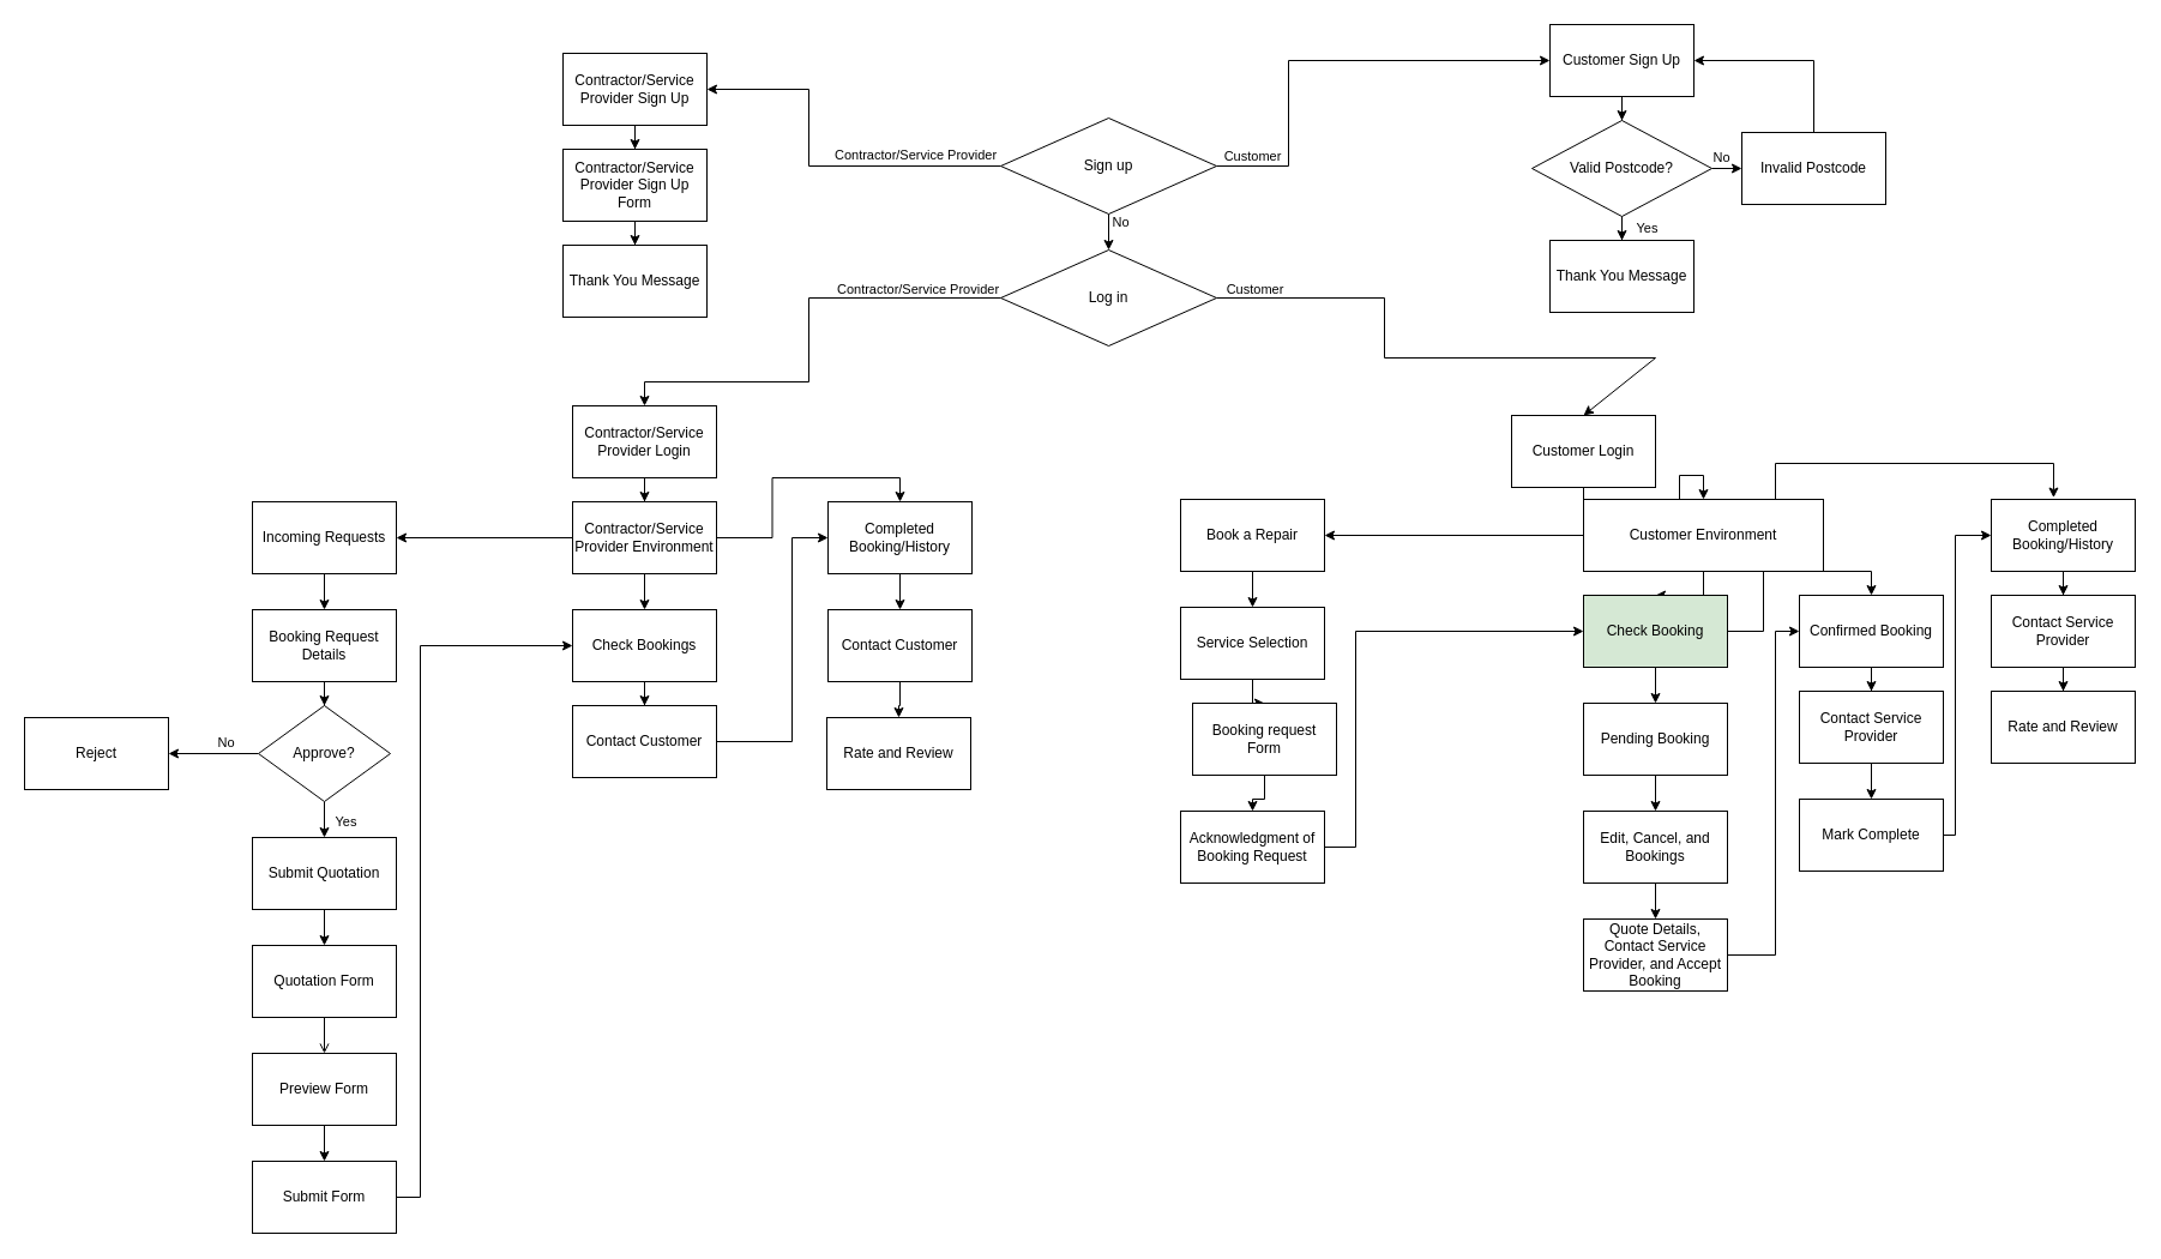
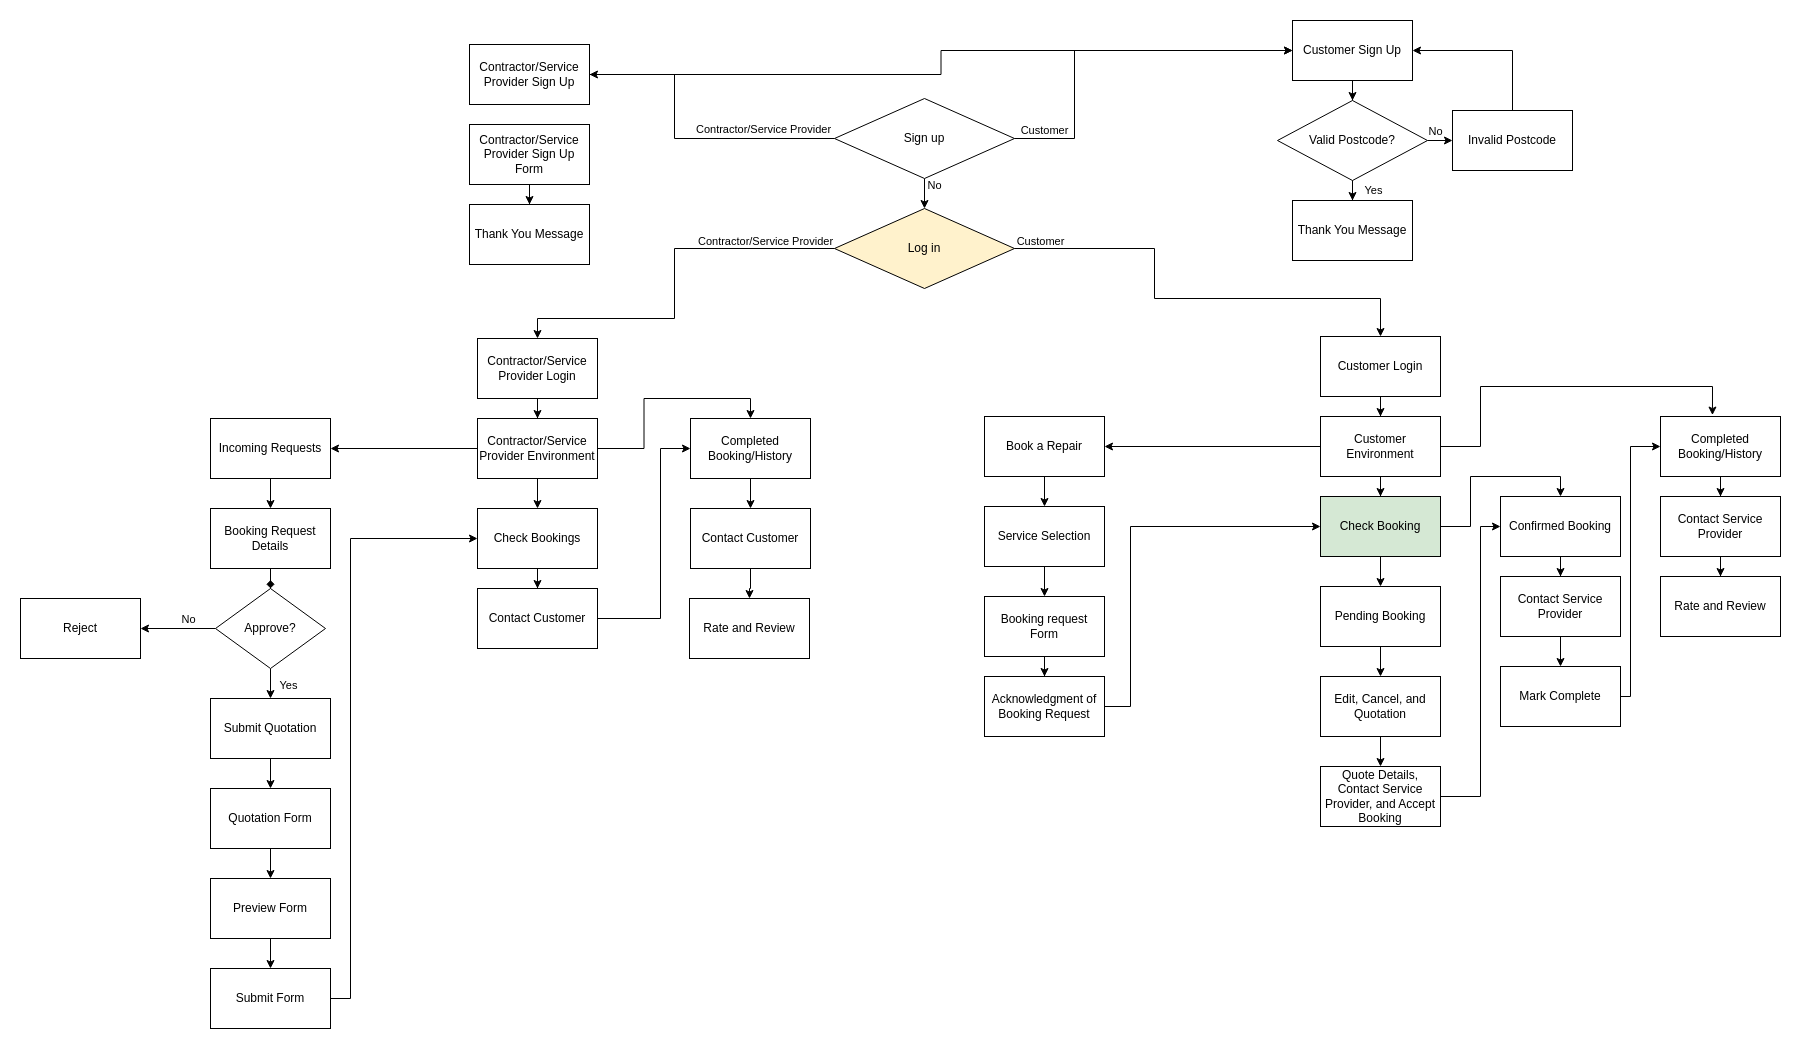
- <mxCell id="7" value="" style="edgeStyle=orthogonalEdgeStyle;rounded=0;orthogonalLoop=1;jettySize=auto;html=1;" parent="1" source="8" target="56" edge="1"><mxGeometry relative="1" as="geometry" /></mxCell>
+ <mxCell id="7" value="" style="edgeStyle=orthogonalEdgeStyle;rounded=0;orthogonalLoop=1;jettySize=auto;html=1;" parent="1" source="8" target="6" edge="1"><mxGeometry relative="1" as="geometry" /></mxCell>
- <mxCell id="91" value="Log in" style="rhombus;whiteSpace=wrap;html=1;" vertex="1" parent="1"><mxGeometry x="834" y="208" width="180" height="80" as="geometry" /></mxCell>
+ <mxCell id="91" value="Log in" style="rhombus;whiteSpace=wrap;html=1;fillColor=#fff2cc;" vertex="1" parent="1"><mxGeometry x="834" y="208" width="180" height="80" as="geometry" /></mxCell>
- <mxCell id="22" value="Customer Login" style="rounded=0;whiteSpace=wrap;html=1;" parent="1" vertex="1"><mxGeometry x="1260" y="346" width="120" height="60" as="geometry" /></mxCell>
+ <mxCell id="22" value="Customer Login" style="rounded=0;whiteSpace=wrap;html=1;" parent="1" vertex="1"><mxGeometry x="1320" y="336" width="120" height="60" as="geometry" /></mxCell>
- <mxCell id="26" value="Customer Environment" style="rounded=0;whiteSpace=wrap;html=1;" parent="1" vertex="1"><mxGeometry x="1320" y="416" width="200" height="60" as="geometry" /></mxCell>
+ <mxCell id="26" value="Customer Environment" style="rounded=0;whiteSpace=wrap;html=1;" parent="1" vertex="1"><mxGeometry x="1320" y="416" width="120" height="60" as="geometry" /></mxCell>
- <mxCell id="70" value="" style="edgeStyle=orthogonalEdgeStyle;rounded=0;orthogonalLoop=1;jettySize=auto;html=1;" parent="1" source="71" target="76" edge="1"><mxGeometry relative="1" as="geometry" /></mxCell>
+ <mxCell id="70" value="" style="edgeStyle=orthogonalEdgeStyle;rounded=0;orthogonalLoop=1;jettySize=auto;html=1;endArrow=diamond;" parent="1" source="71" target="76" edge="1"><mxGeometry relative="1" as="geometry" /></mxCell>
- <mxCell id="37" value="Booking request Form" style="rounded=0;whiteSpace=wrap;html=1;" parent="1" vertex="1"><mxGeometry x="994" y="586" width="120" height="60" as="geometry" /></mxCell>
+ <mxCell id="37" value="Booking request Form" style="rounded=0;whiteSpace=wrap;html=1;" parent="1" vertex="1"><mxGeometry x="984" y="596" width="120" height="60" as="geometry" /></mxCell>
- <mxCell id="47" value="Edit, Cancel, and Bookings" style="rounded=0;whiteSpace=wrap;html=1;" parent="1" vertex="1"><mxGeometry x="1320" y="676" width="120" height="60" as="geometry" /></mxCell>
+ <mxCell id="47" value="Edit, Cancel, and Quotation" style="rounded=0;whiteSpace=wrap;html=1;" parent="1" vertex="1"><mxGeometry x="1320" y="676" width="120" height="60" as="geometry" /></mxCell>
- <mxCell id="80" value="" style="edgeStyle=orthogonalEdgeStyle;rounded=0;orthogonalLoop=1;jettySize=auto;html=1;endArrow=open;" parent="1" source="81" target="83" edge="1"><mxGeometry relative="1" as="geometry" /></mxCell>
+ <mxCell id="80" value="" style="edgeStyle=orthogonalEdgeStyle;rounded=0;orthogonalLoop=1;jettySize=auto;html=1;" parent="1" source="81" target="83" edge="1"><mxGeometry relative="1" as="geometry" /></mxCell>
